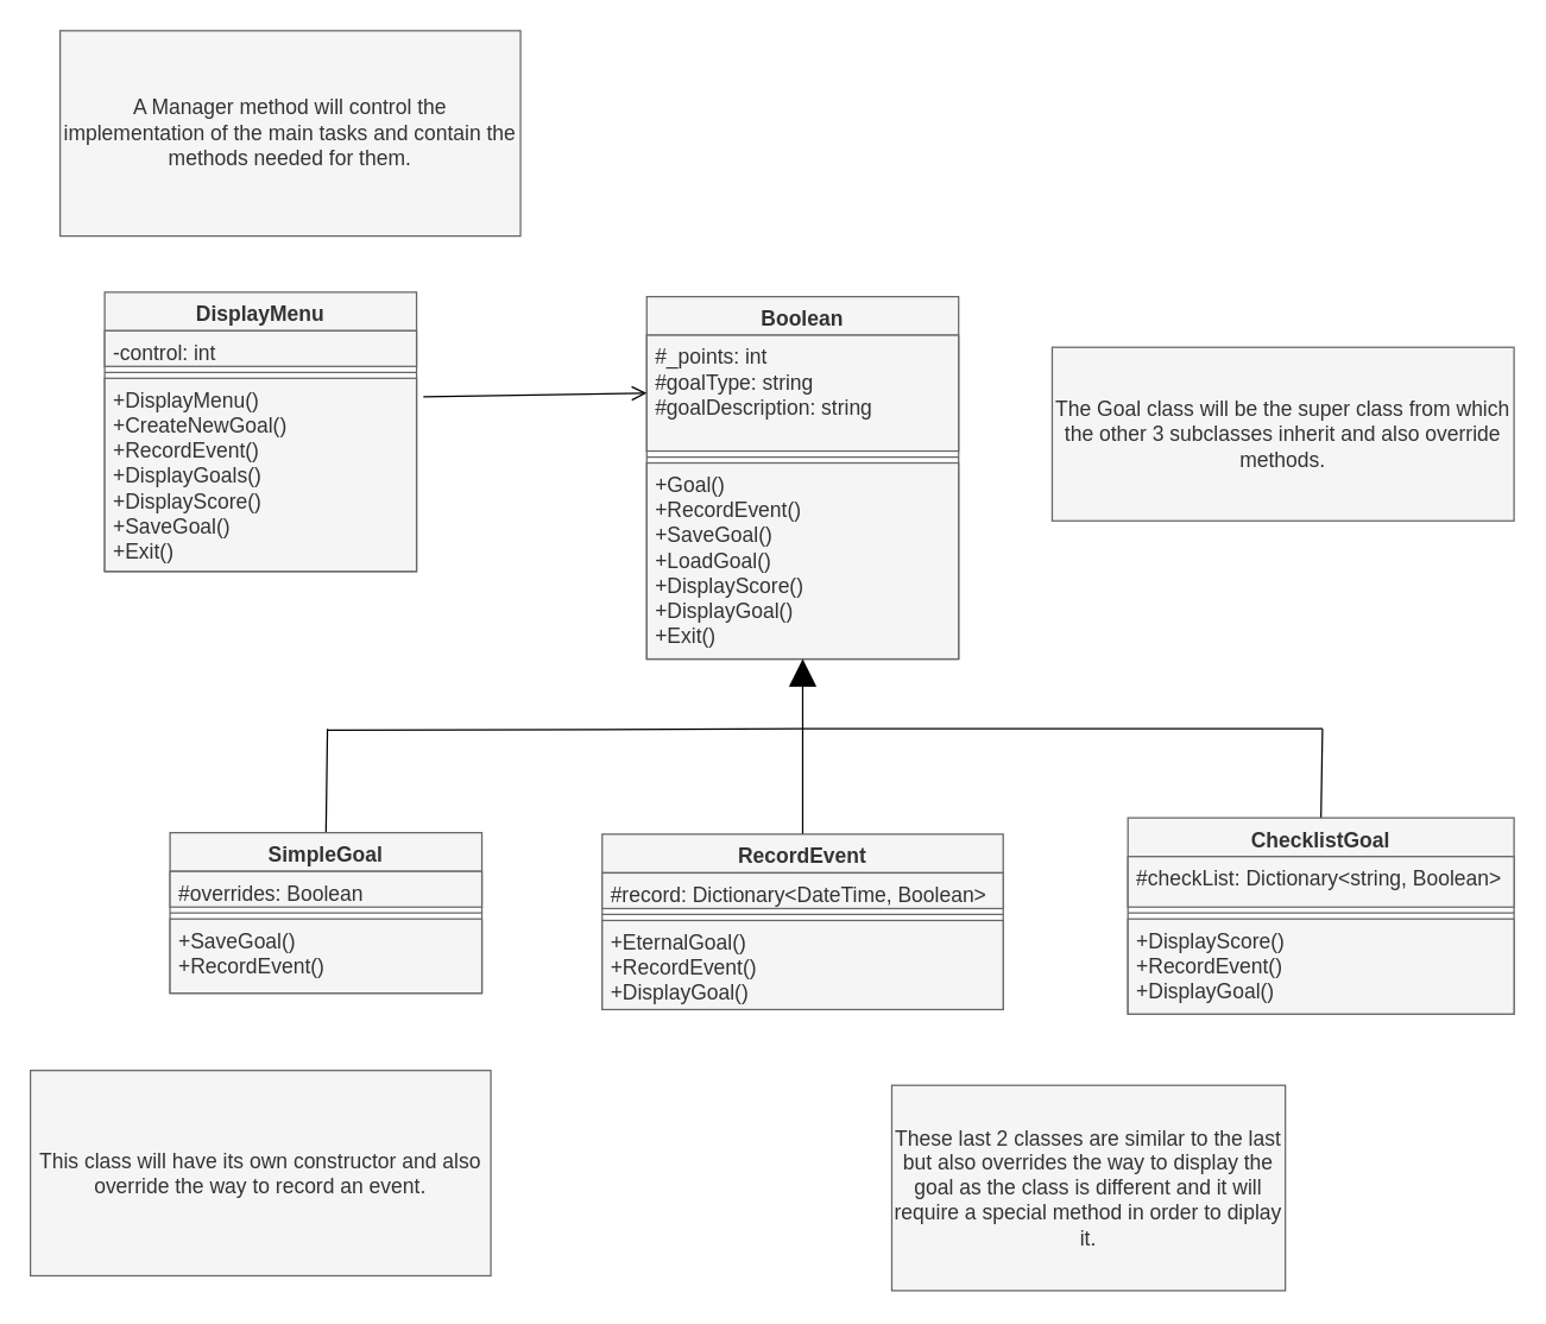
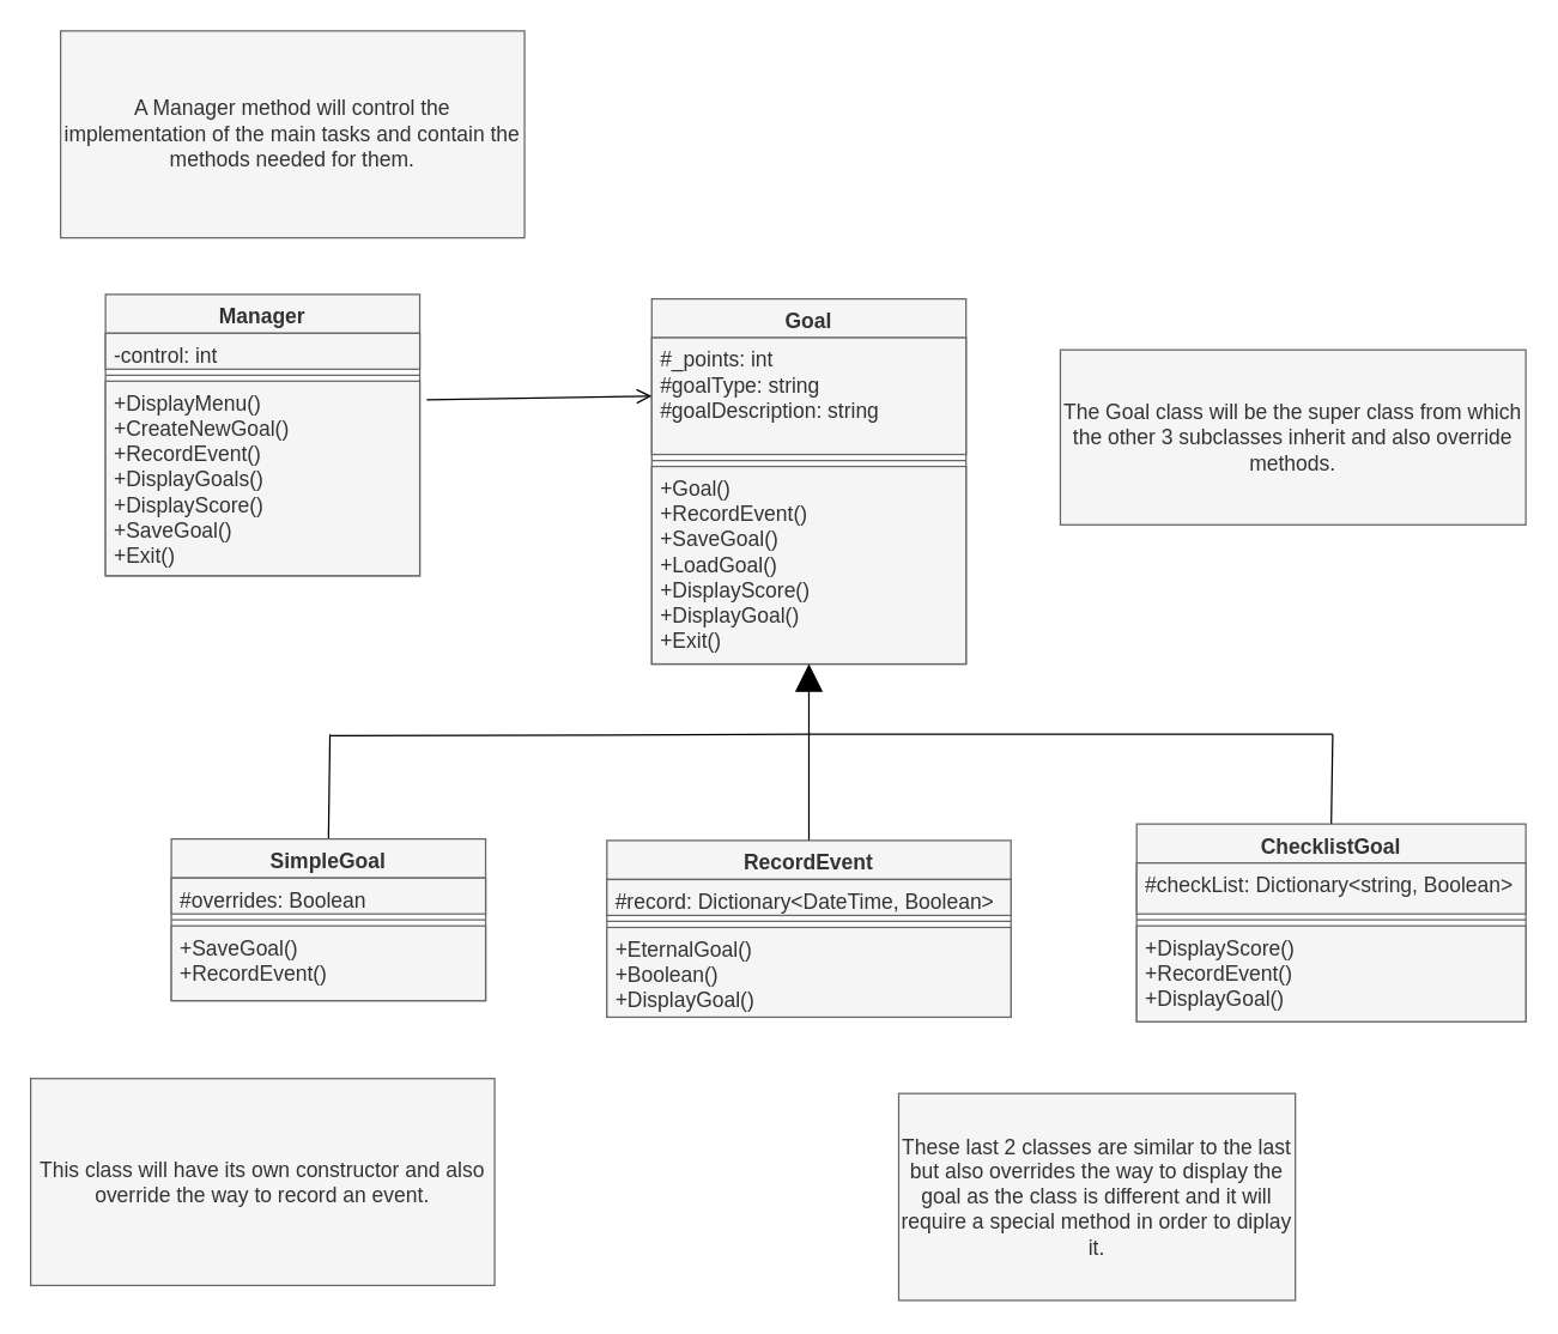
- <mxCell id="15" value="DisplayMenu" style="swimlane;fontStyle=1;align=center;verticalAlign=top;childLayout=stackLayout;horizontal=1;startSize=26;horizontalStack=0;resizeParent=1;resizeParentMax=0;resizeLast=0;collapsible=1;marginBottom=0;fillColor=#f5f5f5;strokeColor=#666666;fontColor=#333333;fontSize=14;" parent="1" vertex="1"><mxGeometry x="70" y="196" width="210" height="188" as="geometry" /></mxCell>
+ <mxCell id="15" value="Manager" style="swimlane;fontStyle=1;align=center;verticalAlign=top;childLayout=stackLayout;horizontal=1;startSize=26;horizontalStack=0;resizeParent=1;resizeParentMax=0;resizeLast=0;collapsible=1;marginBottom=0;fillColor=#f5f5f5;strokeColor=#666666;fontColor=#333333;fontSize=14;" parent="1" vertex="1"><mxGeometry x="70" y="196" width="210" height="188" as="geometry" /></mxCell>
- <mxCell id="5" value="Boolean" style="swimlane;fontStyle=1;align=center;verticalAlign=top;childLayout=stackLayout;horizontal=1;startSize=26;horizontalStack=0;resizeParent=1;resizeParentMax=0;resizeLast=0;collapsible=1;marginBottom=0;fillColor=#f5f5f5;strokeColor=#666666;fontColor=#333333;fontSize=14;" parent="1" vertex="1"><mxGeometry x="435" y="199" width="210" height="244" as="geometry" /></mxCell>
+ <mxCell id="5" value="Goal" style="swimlane;fontStyle=1;align=center;verticalAlign=top;childLayout=stackLayout;horizontal=1;startSize=26;horizontalStack=0;resizeParent=1;resizeParentMax=0;resizeLast=0;collapsible=1;marginBottom=0;fillColor=#f5f5f5;strokeColor=#666666;fontColor=#333333;fontSize=14;" parent="1" vertex="1"><mxGeometry x="435" y="199" width="210" height="244" as="geometry" /></mxCell>
- <mxCell id="26" value="+EternalGoal()&#10;+RecordEvent()&#10;+DisplayGoal()&#10;" style="text;strokeColor=#666666;fillColor=#f5f5f5;align=left;verticalAlign=top;spacingLeft=4;spacingRight=4;overflow=hidden;rotatable=0;points=[[0,0.5],[1,0.5]];portConstraint=eastwest;fontColor=#333333;fontSize=14;" parent="23" vertex="1"><mxGeometry y="58" width="270" height="60" as="geometry" /></mxCell>
+ <mxCell id="26" value="+EternalGoal()&#10;+Boolean()&#10;+DisplayGoal()&#10;" style="text;strokeColor=#666666;fillColor=#f5f5f5;align=left;verticalAlign=top;spacingLeft=4;spacingRight=4;overflow=hidden;rotatable=0;points=[[0,0.5],[1,0.5]];portConstraint=eastwest;fontColor=#333333;fontSize=14;" parent="23" vertex="1"><mxGeometry y="58" width="270" height="60" as="geometry" /></mxCell>
